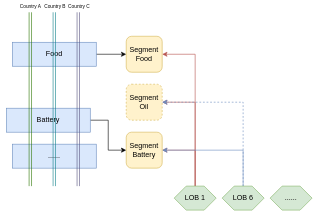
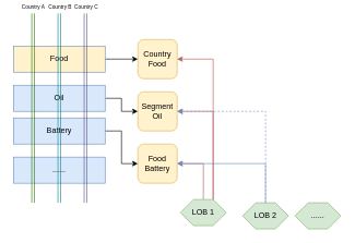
- <mxCell id="3" value="Food" style="rounded=0;whiteSpace=wrap;html=1;fillColor=#dae8fc;strokeColor=#6c8ebf;" vertex="1" parent="1"><mxGeometry x="20" y="70" width="140" height="40" as="geometry" /></mxCell>
+ <mxCell id="3" value="Food" style="rounded=0;whiteSpace=wrap;html=1;fillColor=#fff2cc;strokeColor=#6c8ebf;" vertex="1" parent="1"><mxGeometry x="20" y="70" width="140" height="40" as="geometry" /></mxCell>
- <mxCell id="15" value="Segment&lt;br&gt;Food" style="whiteSpace=wrap;html=1;fillColor=#fff2cc;strokeColor=#d6b656;rounded=1;" vertex="1" parent="1"><mxGeometry x="210" y="60" width="60" height="60" as="geometry" /></mxCell>
+ <mxCell id="15" value="Country&lt;br&gt;Food" style="whiteSpace=wrap;html=1;fillColor=#fff2cc;strokeColor=#d6b656;rounded=1;" vertex="1" parent="1"><mxGeometry x="210" y="60" width="60" height="60" as="geometry" /></mxCell>
+ <mxCell id="5" value="Oil" style="rounded=0;whiteSpace=wrap;html=1;fillColor=#dae8fc;strokeColor=#6c8ebf;" vertex="1" parent="1"><mxGeometry x="20" y="130" width="140" height="40" as="geometry" /></mxCell>
+ <mxCell id="4" style="edgeStyle=orthogonalEdgeStyle;rounded=0;orthogonalLoop=1;jettySize=auto;html=1;exitX=1;exitY=0.5;exitDx=0;exitDy=0;entryX=0;entryY=0.5;entryDx=0;entryDy=0;" edge="1" parent="1" source="5" target="16"><mxGeometry relative="1" as="geometry" /></mxCell>
- <mxCell id="16" value="Segment&lt;br&gt;Oil" style="whiteSpace=wrap;html=1;fillColor=#fff2cc;strokeColor=#d6b656;rounded=1;dashed=1;" vertex="1" parent="1"><mxGeometry x="210" y="140" width="60" height="60" as="geometry" /></mxCell>
+ <mxCell id="16" value="Segment&lt;br&gt;Oil" style="whiteSpace=wrap;html=1;fillColor=#fff2cc;strokeColor=#d6b656;rounded=1;" vertex="1" parent="1"><mxGeometry x="210" y="140" width="60" height="60" as="geometry" /></mxCell>
- <mxCell id="7" value="Battery" style="rounded=0;whiteSpace=wrap;html=1;fillColor=#dae8fc;strokeColor=#6c8ebf;" vertex="1" parent="1"><mxGeometry x="10" y="180" width="140" height="40" as="geometry" /></mxCell>
+ <mxCell id="7" value="Battery" style="rounded=0;whiteSpace=wrap;html=1;fillColor=#dae8fc;strokeColor=#6c8ebf;" vertex="1" parent="1"><mxGeometry x="20" y="180" width="140" height="40" as="geometry" /></mxCell>
- <mxCell id="17" value="Segment Battery" style="whiteSpace=wrap;html=1;fillColor=#fff2cc;strokeColor=#d6b656;rounded=1;" vertex="1" parent="1"><mxGeometry x="210" y="220" width="60" height="60" as="geometry" /></mxCell>
+ <mxCell id="17" value="Food Battery" style="whiteSpace=wrap;html=1;fillColor=#fff2cc;strokeColor=#d6b656;rounded=1;" vertex="1" parent="1"><mxGeometry x="210" y="220" width="60" height="60" as="geometry" /></mxCell>
- <mxCell id="21" value="LOB 1" style="shape=hexagon;perimeter=hexagonPerimeter2;whiteSpace=wrap;html=1;fixedSize=1;fillColor=#d5e8d4;strokeColor=#82b366;" vertex="1" parent="1"><mxGeometry x="290" y="310" width="70" height="40" as="geometry" /></mxCell>
+ <mxCell id="21" value="LOB 1" style="shape=hexagon;perimeter=hexagonPerimeter2;whiteSpace=wrap;html=1;fixedSize=1;fillColor=#d5e8d4;strokeColor=#82b366;" vertex="1" parent="1"><mxGeometry x="275" y="305" width="70" height="40" as="geometry" /></mxCell>
- <mxCell id="24" value="LOB 6" style="shape=hexagon;perimeter=hexagonPerimeter2;whiteSpace=wrap;html=1;fixedSize=1;fillColor=#d5e8d4;strokeColor=#82b366;" vertex="1" parent="1"><mxGeometry x="370" y="310" width="70" height="40" as="geometry" /></mxCell>
+ <mxCell id="24" value="LOB 2" style="shape=hexagon;perimeter=hexagonPerimeter2;whiteSpace=wrap;html=1;fixedSize=1;fillColor=#d5e8d4;strokeColor=#82b366;" vertex="1" parent="1"><mxGeometry x="370" y="310" width="70" height="40" as="geometry" /></mxCell>
